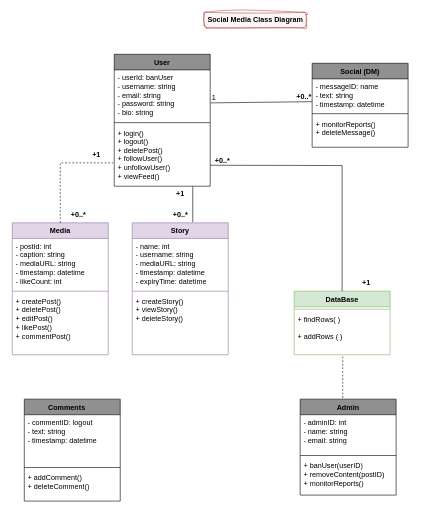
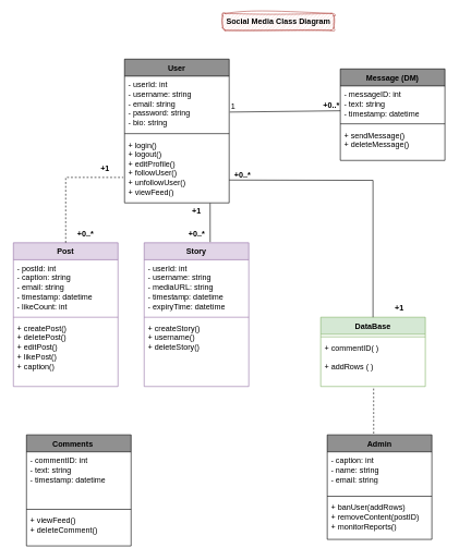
- <mxCell id="15" value="Social (DM)" style="swimlane;fontStyle=1;align=center;verticalAlign=top;childLayout=stackLayout;horizontal=1;startSize=26;horizontalStack=0;resizeParent=1;resizeParentMax=0;resizeLast=0;collapsible=1;marginBottom=0;whiteSpace=wrap;html=1;fillColor=#909090;" parent="1" vertex="1"><mxGeometry x="520" y="105" width="160" height="140" as="geometry" /></mxCell>
+ <mxCell id="15" value="Message (DM)" style="swimlane;fontStyle=1;align=center;verticalAlign=top;childLayout=stackLayout;horizontal=1;startSize=26;horizontalStack=0;resizeParent=1;resizeParentMax=0;resizeLast=0;collapsible=1;marginBottom=0;whiteSpace=wrap;html=1;fillColor=#909090;" parent="1" vertex="1"><mxGeometry x="520" y="105" width="160" height="140" as="geometry" /></mxCell>
- <mxCell id="4" value="&lt;div&gt;- userId: banUser&lt;/div&gt;&lt;div&gt;- username: string&lt;/div&gt;&lt;div&gt;- email: string&lt;/div&gt;&lt;div&gt;- password: string&lt;/div&gt;&lt;div&gt;- bio: string&lt;/div&gt;" style="text;strokeColor=none;fillColor=none;align=left;verticalAlign=top;spacingLeft=4;spacingRight=4;overflow=hidden;rotatable=0;points=[[0,0.5],[1,0.5]];portConstraint=eastwest;whiteSpace=wrap;html=1;" parent="3" vertex="1"><mxGeometry y="26" width="160" height="84" as="geometry" /></mxCell>
+ <mxCell id="4" value="&lt;div&gt;- userId: int&lt;/div&gt;&lt;div&gt;- username: string&lt;/div&gt;&lt;div&gt;- email: string&lt;/div&gt;&lt;div&gt;- password: string&lt;/div&gt;&lt;div&gt;- bio: string&lt;/div&gt;" style="text;strokeColor=none;fillColor=none;align=left;verticalAlign=top;spacingLeft=4;spacingRight=4;overflow=hidden;rotatable=0;points=[[0,0.5],[1,0.5]];portConstraint=eastwest;whiteSpace=wrap;html=1;" parent="3" vertex="1"><mxGeometry y="26" width="160" height="84" as="geometry" /></mxCell>
- <mxCell id="16" value="&lt;div&gt;- messageID: name&lt;/div&gt;&lt;div&gt;- text: string&lt;/div&gt;&lt;div&gt;- timestamp: datetime&lt;/div&gt;" style="text;strokeColor=none;fillColor=none;align=left;verticalAlign=top;spacingLeft=4;spacingRight=4;overflow=hidden;rotatable=0;points=[[0,0.5],[1,0.5]];portConstraint=eastwest;whiteSpace=wrap;html=1;" parent="15" vertex="1"><mxGeometry y="26" width="160" height="54" as="geometry" /></mxCell>
+ <mxCell id="16" value="&lt;div&gt;- messageID: int&lt;/div&gt;&lt;div&gt;- text: string&lt;/div&gt;&lt;div&gt;- timestamp: datetime&lt;/div&gt;" style="text;strokeColor=none;fillColor=none;align=left;verticalAlign=top;spacingLeft=4;spacingRight=4;overflow=hidden;rotatable=0;points=[[0,0.5],[1,0.5]];portConstraint=eastwest;whiteSpace=wrap;html=1;" parent="15" vertex="1"><mxGeometry y="26" width="160" height="54" as="geometry" /></mxCell>
- <mxCell id="18" value="&lt;div&gt;+ monitorReports()&lt;/div&gt;&lt;div&gt;+ deleteMessage()&lt;/div&gt;" style="text;strokeColor=none;fillColor=none;align=left;verticalAlign=top;spacingLeft=4;spacingRight=4;overflow=hidden;rotatable=0;points=[[0,0.5],[1,0.5]];portConstraint=eastwest;whiteSpace=wrap;html=1;" parent="15" vertex="1"><mxGeometry y="88" width="160" height="52" as="geometry" /></mxCell>
+ <mxCell id="18" value="&lt;div&gt;+ sendMessage()&lt;/div&gt;&lt;div&gt;+ deleteMessage()&lt;/div&gt;" style="text;strokeColor=none;fillColor=none;align=left;verticalAlign=top;spacingLeft=4;spacingRight=4;overflow=hidden;rotatable=0;points=[[0,0.5],[1,0.5]];portConstraint=eastwest;whiteSpace=wrap;html=1;" parent="15" vertex="1"><mxGeometry y="88" width="160" height="52" as="geometry" /></mxCell>
- <mxCell id="6" value="&lt;div&gt;+ login()&lt;/div&gt;&lt;div&gt;+ logout()&lt;/div&gt;&lt;div&gt;+ deletePost()&lt;/div&gt;&lt;div&gt;+ followUser()&lt;/div&gt;&lt;div&gt;+ unfollowUser()&lt;/div&gt;&lt;div&gt;+ viewFeed()&lt;/div&gt;" style="text;strokeColor=none;fillColor=none;align=left;verticalAlign=top;spacingLeft=4;spacingRight=4;overflow=hidden;rotatable=0;points=[[0,0.5],[1,0.5]];portConstraint=eastwest;whiteSpace=wrap;html=1;" parent="3" vertex="1"><mxGeometry y="118" width="160" height="102" as="geometry" /></mxCell>
+ <mxCell id="6" value="&lt;div&gt;+ login()&lt;/div&gt;&lt;div&gt;+ logout()&lt;/div&gt;&lt;div&gt;+ editProfile()&lt;/div&gt;&lt;div&gt;+ followUser()&lt;/div&gt;&lt;div&gt;+ unfollowUser()&lt;/div&gt;&lt;div&gt;+ viewFeed()&lt;/div&gt;" style="text;strokeColor=none;fillColor=none;align=left;verticalAlign=top;spacingLeft=4;spacingRight=4;overflow=hidden;rotatable=0;points=[[0,0.5],[1,0.5]];portConstraint=eastwest;whiteSpace=wrap;html=1;" parent="3" vertex="1"><mxGeometry y="118" width="160" height="102" as="geometry" /></mxCell>
- <mxCell id="7" value="Media" style="swimlane;fontStyle=1;align=center;verticalAlign=top;childLayout=stackLayout;horizontal=1;startSize=26;horizontalStack=0;resizeParent=1;resizeParentMax=0;resizeLast=0;collapsible=1;marginBottom=0;whiteSpace=wrap;html=1;fillColor=#e1d5e7;strokeColor=#9673a6;" parent="1" vertex="1"><mxGeometry x="20" y="371" width="160" height="220" as="geometry" /></mxCell>
+ <mxCell id="7" value="Post" style="swimlane;fontStyle=1;align=center;verticalAlign=top;childLayout=stackLayout;horizontal=1;startSize=26;horizontalStack=0;resizeParent=1;resizeParentMax=0;resizeLast=0;collapsible=1;marginBottom=0;whiteSpace=wrap;html=1;fillColor=#e1d5e7;strokeColor=#9673a6;" parent="1" vertex="1"><mxGeometry x="20" y="371" width="160" height="220" as="geometry" /></mxCell>
- <mxCell id="8" value="&lt;div&gt;- postId: int&lt;/div&gt;&lt;div&gt;- caption: string&lt;/div&gt;&lt;div&gt;- mediaURL: string&lt;/div&gt;&lt;div&gt;- timestamp: datetime&lt;/div&gt;&lt;div&gt;- likeCount: int&lt;/div&gt;" style="text;strokeColor=none;fillColor=none;align=left;verticalAlign=top;spacingLeft=4;spacingRight=4;overflow=hidden;rotatable=0;points=[[0,0.5],[1,0.5]];portConstraint=eastwest;whiteSpace=wrap;html=1;" parent="7" vertex="1"><mxGeometry y="26" width="160" height="84" as="geometry" /></mxCell>
+ <mxCell id="8" value="&lt;div&gt;- postId: int&lt;/div&gt;&lt;div&gt;- caption: string&lt;/div&gt;&lt;div&gt;- email: string&lt;/div&gt;&lt;div&gt;- timestamp: datetime&lt;/div&gt;&lt;div&gt;- likeCount: int&lt;/div&gt;" style="text;strokeColor=none;fillColor=none;align=left;verticalAlign=top;spacingLeft=4;spacingRight=4;overflow=hidden;rotatable=0;points=[[0,0.5],[1,0.5]];portConstraint=eastwest;whiteSpace=wrap;html=1;" parent="7" vertex="1"><mxGeometry y="26" width="160" height="84" as="geometry" /></mxCell>
- <mxCell id="12" value="&lt;div&gt;- name: int&lt;/div&gt;&lt;div&gt;- username: string&lt;/div&gt;&lt;div&gt;&lt;div&gt;- mediaURL: string&lt;/div&gt;&lt;div&gt;- timestamp: datetime&lt;/div&gt;&lt;div&gt;- expiryTime: datetime&lt;/div&gt;&lt;/div&gt;" style="text;strokeColor=none;fillColor=none;align=left;verticalAlign=top;spacingLeft=4;spacingRight=4;overflow=hidden;rotatable=0;points=[[0,0.5],[1,0.5]];portConstraint=eastwest;whiteSpace=wrap;html=1;" parent="11" vertex="1"><mxGeometry y="26" width="160" height="84" as="geometry" /></mxCell>
+ <mxCell id="12" value="&lt;div&gt;- userId: int&lt;/div&gt;&lt;div&gt;- username: string&lt;/div&gt;&lt;div&gt;&lt;div&gt;- mediaURL: string&lt;/div&gt;&lt;div&gt;- timestamp: datetime&lt;/div&gt;&lt;div&gt;- expiryTime: datetime&lt;/div&gt;&lt;/div&gt;" style="text;strokeColor=none;fillColor=none;align=left;verticalAlign=top;spacingLeft=4;spacingRight=4;overflow=hidden;rotatable=0;points=[[0,0.5],[1,0.5]];portConstraint=eastwest;whiteSpace=wrap;html=1;" parent="11" vertex="1"><mxGeometry y="26" width="160" height="84" as="geometry" /></mxCell>
- <mxCell id="14" value="&lt;div&gt;+ createStory()&lt;/div&gt;&lt;div&gt;+ viewStory()&lt;/div&gt;&lt;div&gt;+ deleteStory()&lt;/div&gt;" style="text;strokeColor=none;fillColor=none;align=left;verticalAlign=top;spacingLeft=4;spacingRight=4;overflow=hidden;rotatable=0;points=[[0,0.5],[1,0.5]];portConstraint=eastwest;whiteSpace=wrap;html=1;" parent="11" vertex="1"><mxGeometry y="118" width="160" height="102" as="geometry" /></mxCell>
+ <mxCell id="14" value="&lt;div&gt;+ createStory()&lt;/div&gt;&lt;div&gt;+ username()&lt;/div&gt;&lt;div&gt;+ deleteStory()&lt;/div&gt;" style="text;strokeColor=none;fillColor=none;align=left;verticalAlign=top;spacingLeft=4;spacingRight=4;overflow=hidden;rotatable=0;points=[[0,0.5],[1,0.5]];portConstraint=eastwest;whiteSpace=wrap;html=1;" parent="11" vertex="1"><mxGeometry y="118" width="160" height="102" as="geometry" /></mxCell>
- <mxCell id="10" value="&lt;div&gt;+ createPost()&lt;/div&gt;&lt;div&gt;+ deletePost()&lt;/div&gt;&lt;div&gt;+ editPost()&lt;/div&gt;&lt;div&gt;+ likePost()&lt;/div&gt;&lt;div&gt;+ commentPost()&lt;/div&gt;" style="text;strokeColor=none;fillColor=none;align=left;verticalAlign=top;spacingLeft=4;spacingRight=4;overflow=hidden;rotatable=0;points=[[0,0.5],[1,0.5]];portConstraint=eastwest;whiteSpace=wrap;html=1;" parent="7" vertex="1"><mxGeometry y="118" width="160" height="102" as="geometry" /></mxCell>
+ <mxCell id="10" value="&lt;div&gt;+ createPost()&lt;/div&gt;&lt;div&gt;+ deletePost()&lt;/div&gt;&lt;div&gt;+ editPost()&lt;/div&gt;&lt;div&gt;+ likePost()&lt;/div&gt;&lt;div&gt;+ caption()&lt;/div&gt;" style="text;strokeColor=none;fillColor=none;align=left;verticalAlign=top;spacingLeft=4;spacingRight=4;overflow=hidden;rotatable=0;points=[[0,0.5],[1,0.5]];portConstraint=eastwest;whiteSpace=wrap;html=1;" parent="7" vertex="1"><mxGeometry y="118" width="160" height="102" as="geometry" /></mxCell>
- <mxCell id="25" value="&lt;div&gt;+ findRows( )&lt;/div&gt;&lt;div&gt;&lt;br&gt;&lt;/div&gt;&lt;div&gt;+ addRows ( )&lt;/div&gt;" style="text;strokeColor=none;fillColor=none;align=left;verticalAlign=top;spacingLeft=4;spacingRight=4;overflow=hidden;rotatable=0;points=[[0,0.5],[1,0.5]];portConstraint=eastwest;whiteSpace=wrap;html=1;" parent="23" vertex="1"><mxGeometry y="34" width="160" height="72" as="geometry" /></mxCell>
+ <mxCell id="25" value="&lt;div&gt;+ commentID( )&lt;/div&gt;&lt;div&gt;&lt;br&gt;&lt;/div&gt;&lt;div&gt;+ addRows ( )&lt;/div&gt;" style="text;strokeColor=none;fillColor=none;align=left;verticalAlign=top;spacingLeft=4;spacingRight=4;overflow=hidden;rotatable=0;points=[[0,0.5],[1,0.5]];portConstraint=eastwest;whiteSpace=wrap;html=1;" parent="23" vertex="1"><mxGeometry y="34" width="160" height="72" as="geometry" /></mxCell>
- <mxCell id="27" value="&lt;div&gt;- commentID: logout&lt;/div&gt;&lt;div&gt;- text: string&lt;/div&gt;&lt;div&gt;- timestamp: datetime&lt;/div&gt;" style="text;strokeColor=none;fillColor=none;align=left;verticalAlign=top;spacingLeft=4;spacingRight=4;overflow=hidden;rotatable=0;points=[[0,0.5],[1,0.5]];portConstraint=eastwest;whiteSpace=wrap;html=1;" parent="26" vertex="1"><mxGeometry y="26" width="160" height="84" as="geometry" /></mxCell>
+ <mxCell id="27" value="&lt;div&gt;- commentID: int&lt;/div&gt;&lt;div&gt;- text: string&lt;/div&gt;&lt;div&gt;- timestamp: datetime&lt;/div&gt;" style="text;strokeColor=none;fillColor=none;align=left;verticalAlign=top;spacingLeft=4;spacingRight=4;overflow=hidden;rotatable=0;points=[[0,0.5],[1,0.5]];portConstraint=eastwest;whiteSpace=wrap;html=1;" parent="26" vertex="1"><mxGeometry y="26" width="160" height="84" as="geometry" /></mxCell>
- <mxCell id="20" value="&lt;div&gt;- adminID: int&lt;/div&gt;&lt;div&gt;- name: string&lt;/div&gt;&lt;div&gt;- email: string&lt;/div&gt;" style="text;strokeColor=none;fillColor=none;align=left;verticalAlign=top;spacingLeft=4;spacingRight=4;overflow=hidden;rotatable=0;points=[[0,0.5],[1,0.5]];portConstraint=eastwest;whiteSpace=wrap;html=1;" parent="19" vertex="1"><mxGeometry y="26" width="160" height="64" as="geometry" /></mxCell>
+ <mxCell id="20" value="&lt;div&gt;- caption: int&lt;/div&gt;&lt;div&gt;- name: string&lt;/div&gt;&lt;div&gt;- email: string&lt;/div&gt;" style="text;strokeColor=none;fillColor=none;align=left;verticalAlign=top;spacingLeft=4;spacingRight=4;overflow=hidden;rotatable=0;points=[[0,0.5],[1,0.5]];portConstraint=eastwest;whiteSpace=wrap;html=1;" parent="19" vertex="1"><mxGeometry y="26" width="160" height="64" as="geometry" /></mxCell>
- <mxCell id="22" value="&lt;div&gt;+ banUser(userID)&lt;/div&gt;&lt;div&gt;+ removeContent(postID)&lt;/div&gt;&lt;div&gt;+ monitorReports()&lt;/div&gt;" style="text;strokeColor=none;fillColor=none;align=left;verticalAlign=top;spacingLeft=4;spacingRight=4;overflow=hidden;rotatable=0;points=[[0,0.5],[1,0.5]];portConstraint=eastwest;whiteSpace=wrap;html=1;" parent="19" vertex="1"><mxGeometry y="98" width="160" height="62" as="geometry" /></mxCell>
+ <mxCell id="22" value="&lt;div&gt;+ banUser(addRows)&lt;/div&gt;&lt;div&gt;+ removeContent(postID)&lt;/div&gt;&lt;div&gt;+ monitorReports()&lt;/div&gt;" style="text;strokeColor=none;fillColor=none;align=left;verticalAlign=top;spacingLeft=4;spacingRight=4;overflow=hidden;rotatable=0;points=[[0,0.5],[1,0.5]];portConstraint=eastwest;whiteSpace=wrap;html=1;" parent="19" vertex="1"><mxGeometry y="98" width="160" height="62" as="geometry" /></mxCell>
- <mxCell id="29" value="&lt;div&gt;+ addComment()&lt;/div&gt;&lt;div&gt;+ deleteComment()&lt;/div&gt;" style="text;strokeColor=none;fillColor=none;align=left;verticalAlign=top;spacingLeft=4;spacingRight=4;overflow=hidden;rotatable=0;points=[[0,0.5],[1,0.5]];portConstraint=eastwest;whiteSpace=wrap;html=1;" parent="26" vertex="1"><mxGeometry y="118" width="160" height="52" as="geometry" /></mxCell>
+ <mxCell id="29" value="&lt;div&gt;+ viewFeed()&lt;/div&gt;&lt;div&gt;+ deleteComment()&lt;/div&gt;" style="text;strokeColor=none;fillColor=none;align=left;verticalAlign=top;spacingLeft=4;spacingRight=4;overflow=hidden;rotatable=0;points=[[0,0.5],[1,0.5]];portConstraint=eastwest;whiteSpace=wrap;html=1;" parent="26" vertex="1"><mxGeometry y="118" width="160" height="52" as="geometry" /></mxCell>
